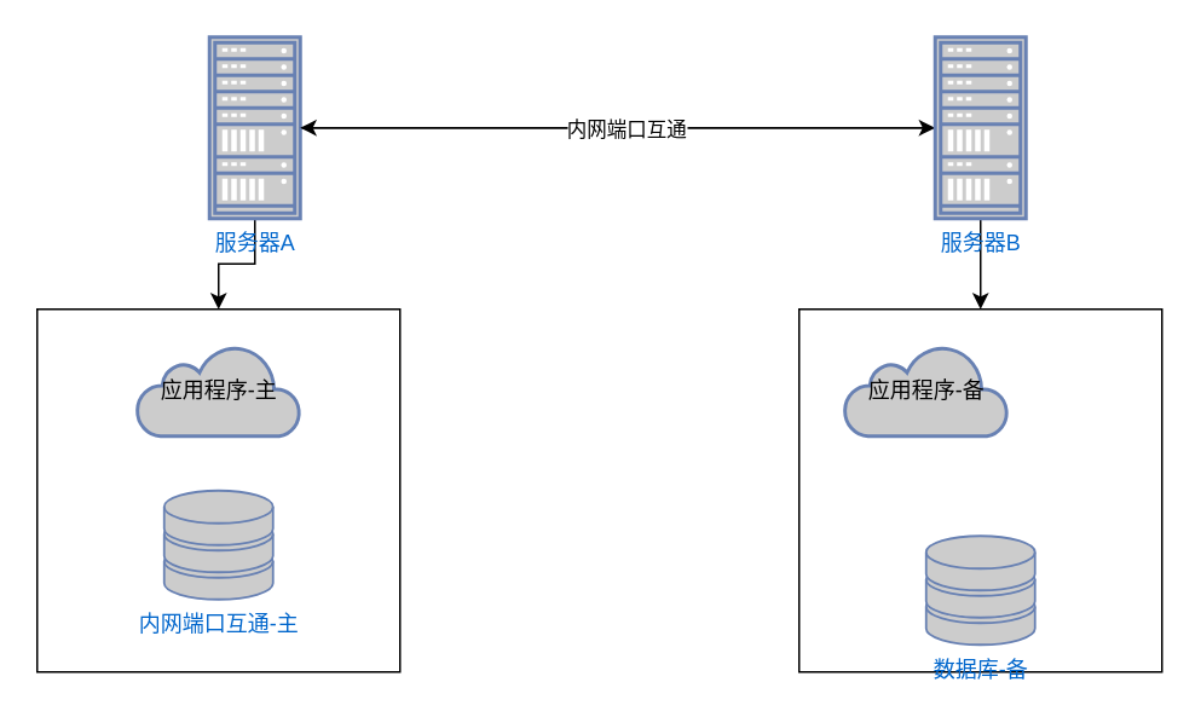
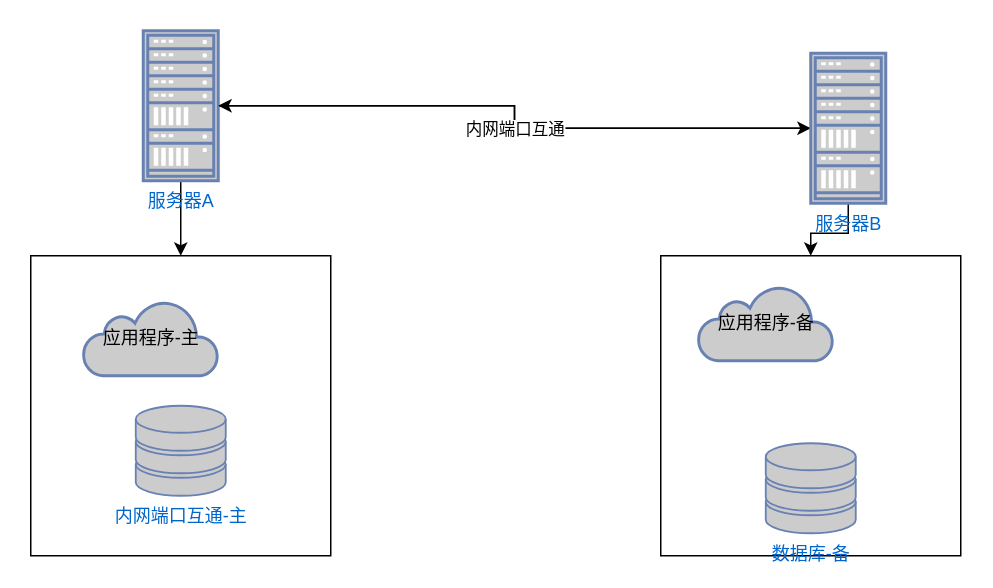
- <mxCell id="4" value="服务器A" style="fontColor=#0066CC;verticalAlign=top;verticalLabelPosition=bottom;labelPosition=center;align=center;html=1;outlineConnect=0;fillColor=#CCCCCC;strokeColor=#6881B3;gradientColor=none;gradientDirection=north;strokeWidth=2;shape=mxgraph.networks.rack;" vertex="1" parent="1"><mxGeometry x="115" y="20" width="50" height="100" as="geometry" /></mxCell>
+ <mxCell id="4" value="服务器A" style="fontColor=#0066CC;verticalAlign=top;verticalLabelPosition=bottom;labelPosition=center;align=center;html=1;outlineConnect=0;fillColor=#CCCCCC;strokeColor=#6881B3;gradientColor=none;gradientDirection=north;strokeWidth=2;shape=mxgraph.networks.rack;" vertex="1" parent="1"><mxGeometry x="95" y="20" width="50" height="100" as="geometry" /></mxCell>
- <mxCell id="8" value="服务器B" style="fontColor=#0066CC;verticalAlign=top;verticalLabelPosition=bottom;labelPosition=center;align=center;html=1;outlineConnect=0;fillColor=#CCCCCC;strokeColor=#6881B3;gradientColor=none;gradientDirection=north;strokeWidth=2;shape=mxgraph.networks.rack;" vertex="1" parent="1"><mxGeometry x="515" y="20" width="50" height="100" as="geometry" /></mxCell>
+ <mxCell id="8" value="服务器B" style="fontColor=#0066CC;verticalAlign=top;verticalLabelPosition=bottom;labelPosition=center;align=center;html=1;outlineConnect=0;fillColor=#CCCCCC;strokeColor=#6881B3;gradientColor=none;gradientDirection=north;strokeWidth=2;shape=mxgraph.networks.rack;" vertex="1" parent="1"><mxGeometry x="540" y="35" width="50" height="100" as="geometry" /></mxCell>
- <mxCell id="11" value="应用程序-主" style="html=1;outlineConnect=0;fillColor=#CCCCCC;strokeColor=#6881B3;gradientColor=none;gradientDirection=north;strokeWidth=2;shape=mxgraph.networks.cloud;" vertex="1" parent="1"><mxGeometry x="75" y="190" width="90" height="50" as="geometry" /></mxCell>
+ <mxCell id="11" value="应用程序-主" style="html=1;outlineConnect=0;fillColor=#CCCCCC;strokeColor=#6881B3;gradientColor=none;gradientDirection=north;strokeWidth=2;shape=mxgraph.networks.cloud;" vertex="1" parent="1"><mxGeometry x="55" y="200" width="90" height="50" as="geometry" /></mxCell>
